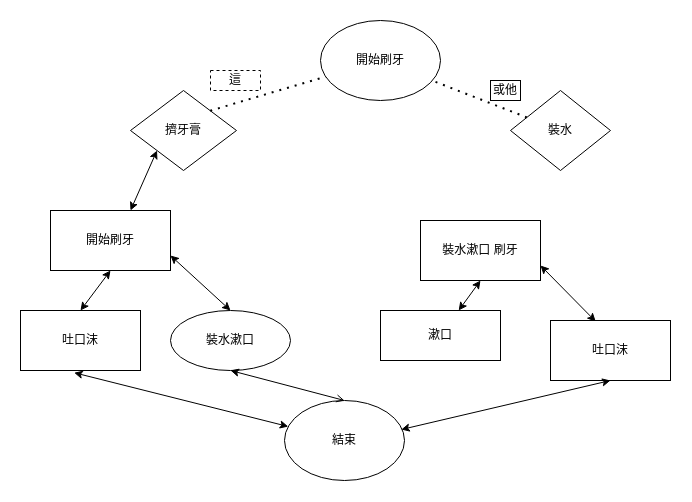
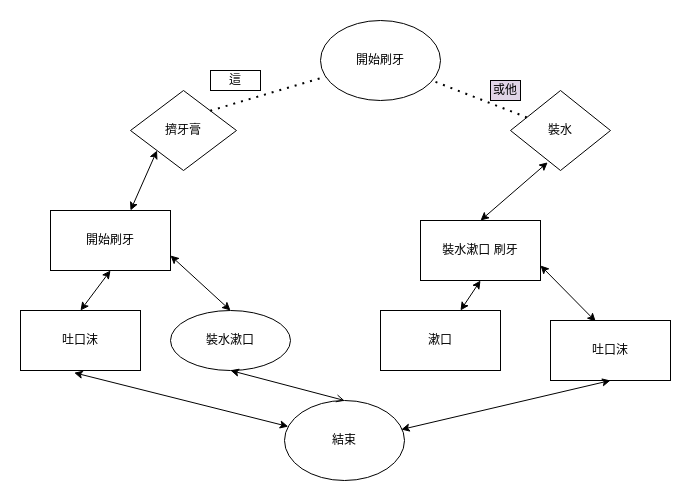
- <mxCell id="7" value="這" style="rounded=0;whiteSpace=wrap;html=1;dashed=1;" vertex="1" parent="1"><mxGeometry x="210" y="70" width="50" height="20" as="geometry" /></mxCell>
+ <mxCell id="7" value="這" style="rounded=0;whiteSpace=wrap;html=1;" vertex="1" parent="1"><mxGeometry x="210" y="70" width="50" height="20" as="geometry" /></mxCell>
- <mxCell id="8" value="或他" style="rounded=0;whiteSpace=wrap;html=1;" vertex="1" parent="1"><mxGeometry x="490" y="80" width="30" height="20" as="geometry" /></mxCell>
+ <mxCell id="8" value="或他" style="rounded=0;whiteSpace=wrap;html=1;fillColor=#e1d5e7;" vertex="1" parent="1"><mxGeometry x="490" y="80" width="30" height="20" as="geometry" /></mxCell>
+ <mxCell id="18" value="" style="endArrow=classic;startArrow=classic;html=1;rounded=0;entryX=0.372;entryY=0.898;entryDx=0;entryDy=0;entryPerimeter=0;exitX=0.5;exitY=0;exitDx=0;exitDy=0;" edge="1" parent="1" source="19" target="5"><mxGeometry width="50" height="50" relative="1" as="geometry"><mxPoint x="520" y="210" as="sourcePoint" /><mxPoint x="430" y="220" as="targetPoint" /></mxGeometry></mxCell>
- <mxCell id="21" value="漱口" style="rounded=0;whiteSpace=wrap;html=1;" vertex="1" parent="1"><mxGeometry x="380" y="310" width="120" height="50" as="geometry" /></mxCell>
+ <mxCell id="21" value="漱口" style="rounded=0;whiteSpace=wrap;html=1;" vertex="1" parent="1"><mxGeometry x="380" y="310" width="120" height="60" as="geometry" /></mxCell>
